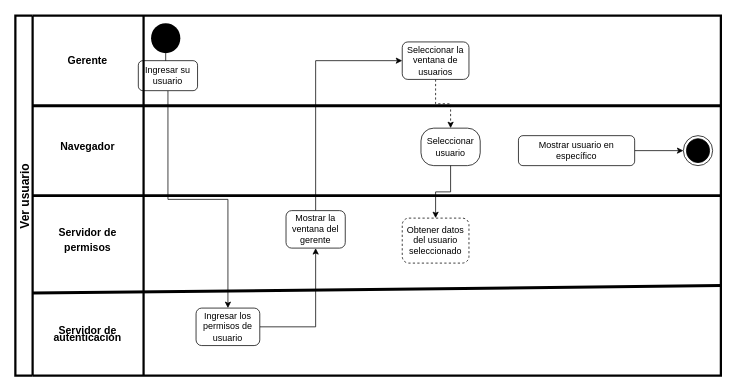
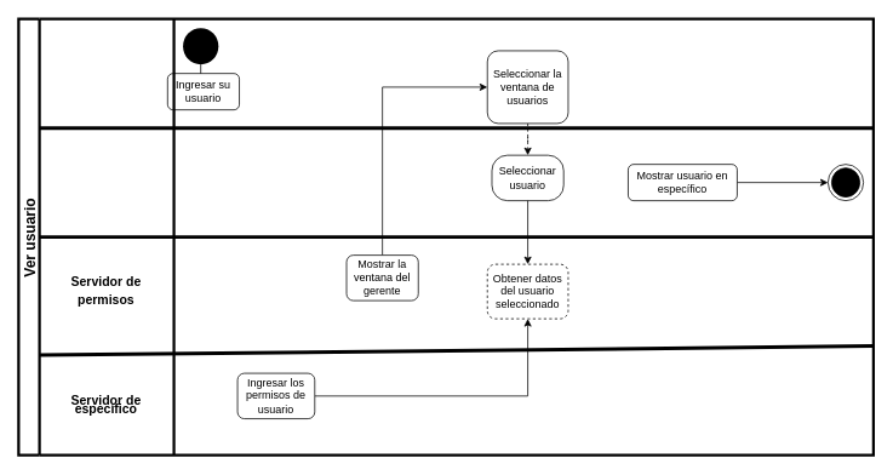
- <mxCell id="4" value="Gerente" style="text;html=1;align=center;verticalAlign=middle;resizable=0;points=[];autosize=1;strokeColor=none;strokeWidth=1;fontSize=14;fontStyle=1" parent="2" vertex="1"><mxGeometry x="61" y="50" width="70" height="20" as="geometry" /></mxCell>
- <mxCell id="18" value="Seleccionar la ventana de usuarios" style="rounded=1;whiteSpace=wrap;html=1;fontSize=12;strokeWidth=1;" parent="2" vertex="1"><mxGeometry x="516" y="35" width="89" height="50" as="geometry" /></mxCell>
+ <mxCell id="18" value="Seleccionar la ventana de usuarios" style="rounded=1;whiteSpace=wrap;html=1;fontSize=12;strokeWidth=1;" parent="2" vertex="1"><mxGeometry x="516" y="35" width="89" height="80" as="geometry" /></mxCell>
- <mxCell id="5" value="Navegador" style="text;html=1;align=center;verticalAlign=middle;resizable=0;points=[];autosize=1;strokeColor=none;strokeWidth=1;fontSize=14;fontStyle=1" parent="2" vertex="1"><mxGeometry x="51" y="165" width="90" height="20" as="geometry" /></mxCell>
- <mxCell id="19" value="Seleccionar usuario" style="rounded=1;whiteSpace=wrap;html=1;fontSize=12;strokeWidth=1;arcSize=34;" parent="2" vertex="1"><mxGeometry x="541" y="150" width="79" height="50" as="geometry" /></mxCell>
+ <mxCell id="19" value="Seleccionar usuario" style="rounded=1;whiteSpace=wrap;html=1;fontSize=12;strokeWidth=1;arcSize=34;" parent="2" vertex="1"><mxGeometry x="521" y="150" width="79" height="50" as="geometry" /></mxCell>
- <mxCell id="25" value="Mostrar usuario en específico" style="rounded=1;whiteSpace=wrap;html=1;fontSize=12;strokeWidth=1;" parent="2" vertex="1"><mxGeometry x="671" y="160" width="155" height="40" as="geometry" /></mxCell>
+ <mxCell id="25" value="Mostrar usuario en específico" style="rounded=1;whiteSpace=wrap;html=1;fontSize=12;strokeWidth=1;" parent="2" vertex="1"><mxGeometry x="671" y="160" width="120" height="40" as="geometry" /></mxCell>
- <mxCell id="8" style="edgeStyle=orthogonalEdgeStyle;rounded=0;orthogonalLoop=1;jettySize=auto;html=1;fontSize=12;" parent="2" source="9" target="11" edge="1"><mxGeometry relative="1" as="geometry" /></mxCell>
- <mxCell id="10" style="edgeStyle=orthogonalEdgeStyle;rounded=0;orthogonalLoop=1;jettySize=auto;html=1;entryX=0.5;entryY=1;entryDx=0;entryDy=0;fontSize=14;" parent="2" source="11" target="16" edge="1"><mxGeometry relative="1" as="geometry" /></mxCell>
+ <mxCell id="10" style="edgeStyle=orthogonalEdgeStyle;rounded=0;orthogonalLoop=1;jettySize=auto;html=1;fontSize=14;" parent="2" source="11" target="23" edge="1"><mxGeometry relative="1" as="geometry" /></mxCell>
- <mxCell id="14" value="autenticación" style="text;html=1;align=center;verticalAlign=middle;resizable=0;points=[];autosize=1;strokeColor=none;strokeWidth=1;fontSize=14;fontStyle=1;labelBackgroundColor=none;" parent="2" vertex="1"><mxGeometry x="41" y="420" width="110" height="20" as="geometry" /></mxCell>
+ <mxCell id="14" value="específico" style="text;html=1;align=center;verticalAlign=middle;resizable=0;points=[];autosize=1;strokeColor=none;strokeWidth=1;fontSize=14;fontStyle=1;labelBackgroundColor=none;" parent="2" vertex="1"><mxGeometry x="41" y="420" width="110" height="20" as="geometry" /></mxCell>
